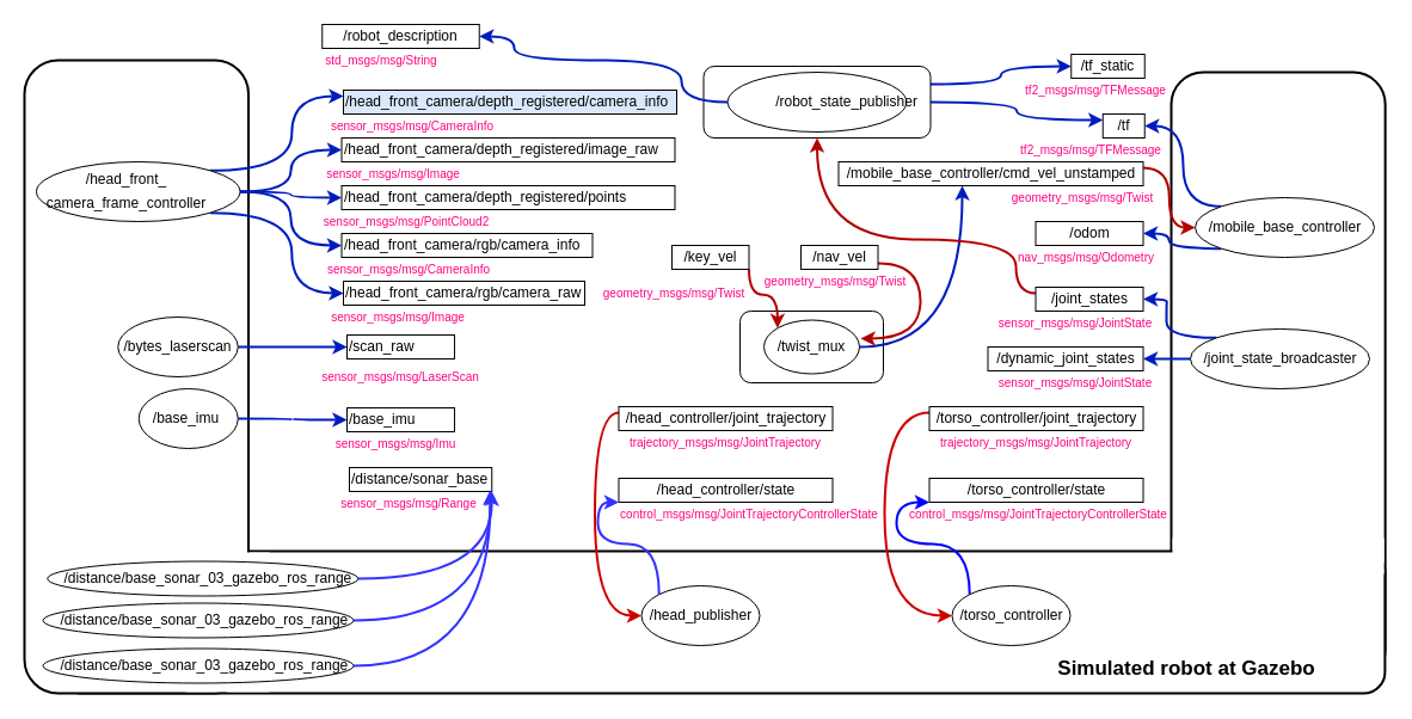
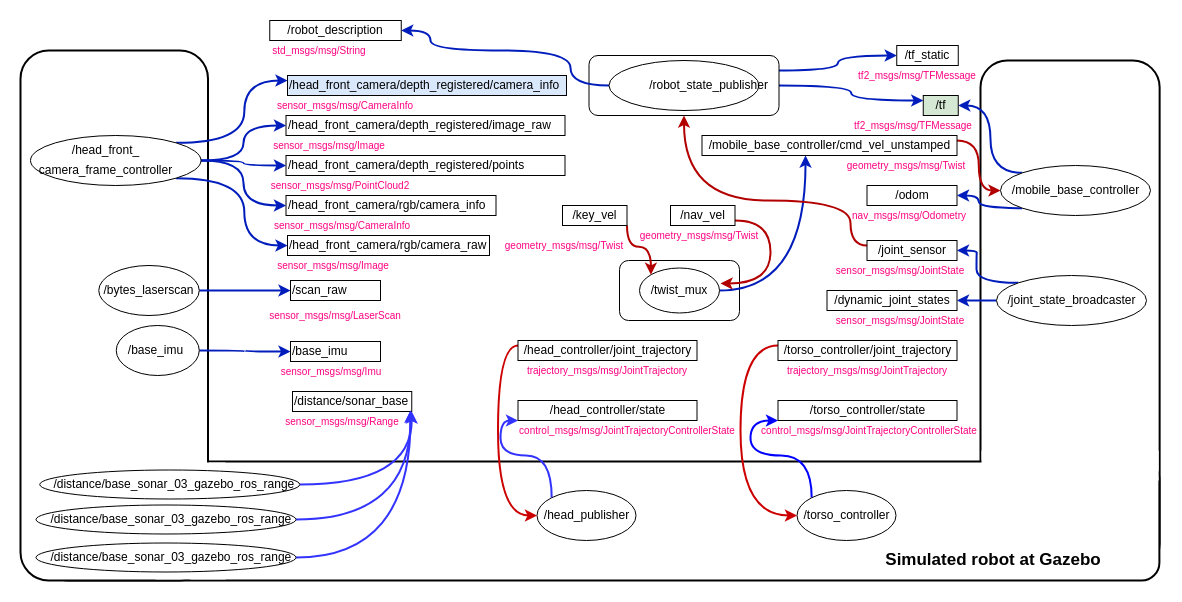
- <mxCell id="34" value="/tf" style="rounded=0;whiteSpace=wrap;html=1;" parent="1" vertex="1"><mxGeometry x="922.75" y="95" width="35" height="20" as="geometry" /></mxCell>
+ <mxCell id="34" value="/tf" style="rounded=0;whiteSpace=wrap;html=1;fillColor=#d5e8d4;" parent="1" vertex="1"><mxGeometry x="922.75" y="95" width="35" height="20" as="geometry" /></mxCell>
- <mxCell id="21" value="&lt;font style=&quot;font-size: 12px&quot;&gt;/&lt;span lang=&quot;ES-ES&quot; class=&quot;TextRun  BCX0 SCXW180412444&quot; style=&quot;animation: 0s ease 0s 1 normal none running none ; appearance: none ; backface-visibility: visible ; background: none 0% 0% / auto repeat scroll padding-box border-box rgba(0 , 0 , 0 , 0) ; border-color: rgb(0 , 0 , 0) ; border-collapse: separate ; border-width: 0px ; border-style: none ; border-spacing: 0px ; border-radius: 0px ; box-shadow: none ; box-sizing: content-box ; caption-side: top ; clear: none ; clip: auto ; content: normal ; cursor: text ; direction: ltr ; display: inline ; empty-cells: show ; float: none ; font-family: &amp;#34;wordvisi_msfontservice&amp;#34; , &amp;#34;calibri&amp;#34; , &amp;#34;calibri_embeddedfont&amp;#34; , &amp;#34;calibri_msfontservice&amp;#34; , sans-serif ; height: auto ; line-height: 19.425px ; list-style: outside none disc ; margin: 0px ; max-height: none ; max-width: none ; min-height: 0px ; min-width: 0px ; opacity: 1 ; outline: rgb(0 , 0 , 0) none 0px ; overflow: visible ; overflow-wrap: break-word ; padding: 0px ; perspective: none ; perspective-origin: 0px 0px ; position: static ; resize: none ; speak: normal ; table-layout: auto ; text-align: left ; text-overflow: clip ; text-shadow: none ; transform: none ; transform-origin: 0px 0px ; transform-style: flat ; transition: all 0s ease 0s ; unicode-bidi: normal ; vertical-align: baseline ; visibility: visible ; width: auto ; word-break: normal ; z-index: auto ; zoom: 1&quot;&gt;&lt;span class=&quot;SpellingError  BCX0 SCXW180412444&quot;&gt;joint_states&lt;/span&gt;&lt;/span&gt;&lt;/font&gt;" style="rounded=0;whiteSpace=wrap;html=1;" parent="1" vertex="1"><mxGeometry x="866.5" y="240" width="90" height="20" as="geometry" /></mxCell>
+ <mxCell id="21" value="&lt;font style=&quot;font-size: 12px&quot;&gt;/&lt;span lang=&quot;ES-ES&quot; class=&quot;TextRun  BCX0 SCXW180412444&quot; style=&quot;animation: 0s ease 0s 1 normal none running none ; appearance: none ; backface-visibility: visible ; background: none 0% 0% / auto repeat scroll padding-box border-box rgba(0 , 0 , 0 , 0) ; border-color: rgb(0 , 0 , 0) ; border-collapse: separate ; border-width: 0px ; border-style: none ; border-spacing: 0px ; border-radius: 0px ; box-shadow: none ; box-sizing: content-box ; caption-side: top ; clear: none ; clip: auto ; content: normal ; cursor: text ; direction: ltr ; display: inline ; empty-cells: show ; float: none ; font-family: &amp;#34;wordvisi_msfontservice&amp;#34; , &amp;#34;calibri&amp;#34; , &amp;#34;calibri_embeddedfont&amp;#34; , &amp;#34;calibri_msfontservice&amp;#34; , sans-serif ; height: auto ; line-height: 19.425px ; list-style: outside none disc ; margin: 0px ; max-height: none ; max-width: none ; min-height: 0px ; min-width: 0px ; opacity: 1 ; outline: rgb(0 , 0 , 0) none 0px ; overflow: visible ; overflow-wrap: break-word ; padding: 0px ; perspective: none ; perspective-origin: 0px 0px ; position: static ; resize: none ; speak: normal ; table-layout: auto ; text-align: left ; text-overflow: clip ; text-shadow: none ; transform: none ; transform-origin: 0px 0px ; transform-style: flat ; transition: all 0s ease 0s ; unicode-bidi: normal ; vertical-align: baseline ; visibility: visible ; width: auto ; word-break: normal ; z-index: auto ; zoom: 1&quot;&gt;&lt;span class=&quot;SpellingError  BCX0 SCXW180412444&quot;&gt;joint_sensor&lt;/span&gt;&lt;/span&gt;&lt;/font&gt;" style="rounded=0;whiteSpace=wrap;html=1;" parent="1" vertex="1"><mxGeometry x="866.5" y="240" width="90" height="20" as="geometry" /></mxCell>
